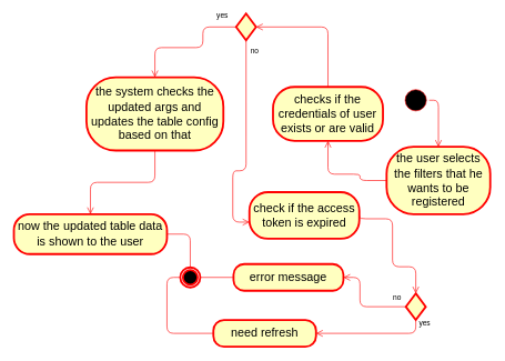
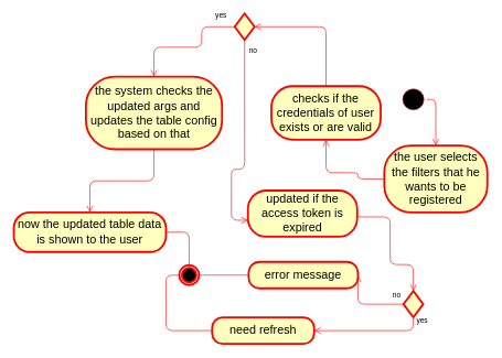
- <mxCell id="15" value="check if the access token is expired" style="rounded=1;whiteSpace=wrap;html=1;arcSize=40;fontColor=#000000;fillColor=#ffffc0;strokeColor=#ff0000;strokeWidth=3;fontSize=18;" vertex="1" parent="1"><mxGeometry x="373.87" y="288" width="165.13" height="70" as="geometry" /></mxCell>
+ <mxCell id="15" value="updated if the access token is expired" style="rounded=1;whiteSpace=wrap;html=1;arcSize=40;fontColor=#000000;fillColor=#ffffc0;strokeColor=#ff0000;strokeWidth=3;fontSize=18;" vertex="1" parent="1"><mxGeometry x="373.87" y="288" width="165.13" height="70" as="geometry" /></mxCell>
- <mxCell id="20" value="error message" style="rounded=1;whiteSpace=wrap;html=1;arcSize=40;fontColor=#000000;fillColor=#ffffc0;strokeColor=#ff0000;strokeWidth=3;fontSize=18;" vertex="1" parent="1"><mxGeometry x="350" y="396" width="165.13" height="40" as="geometry" /></mxCell>
+ <mxCell id="20" value="error message" style="rounded=1;whiteSpace=wrap;html=1;arcSize=40;fontColor=#000000;fillColor=#ffffc0;strokeColor=#ff0000;strokeWidth=3;fontSize=18;" vertex="1" parent="1"><mxGeometry x="375" y="396" width="165.13" height="40" as="geometry" /></mxCell>
